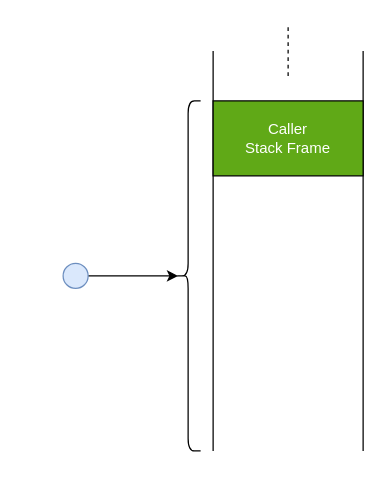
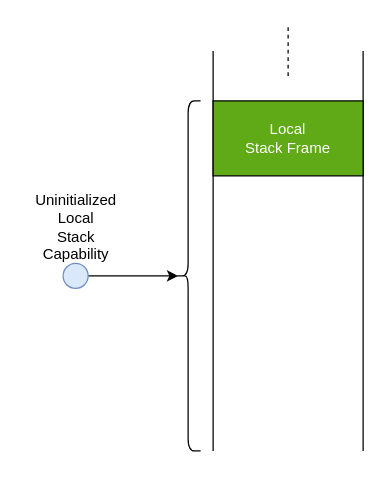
- <mxCell id="5" value="Caller&lt;br&gt;Stack Frame" style="rounded=0;whiteSpace=wrap;html=1;strokeColor=#000000;align=center;fillColor=#60a917;fontColor=#ffffff;" parent="1" vertex="1"><mxGeometry x="170" y="80" width="120" height="60" as="geometry" /></mxCell>
+ <mxCell id="5" value="Local&lt;br&gt;Stack Frame" style="rounded=0;whiteSpace=wrap;html=1;strokeColor=#000000;align=center;fillColor=#60a917;fontColor=#ffffff;" parent="1" vertex="1"><mxGeometry x="170" y="80" width="120" height="60" as="geometry" /></mxCell>
+ <mxCell id="9" value="Uninitialized&lt;br&gt;Local&lt;br&gt;Stack&lt;br&gt;Capability" style="text;html=1;resizable=0;points=[];autosize=1;align=center;verticalAlign=top;spacingTop=-4;" parent="1" vertex="1"><mxGeometry x="20" y="150" width="80" height="60" as="geometry" /></mxCell>
